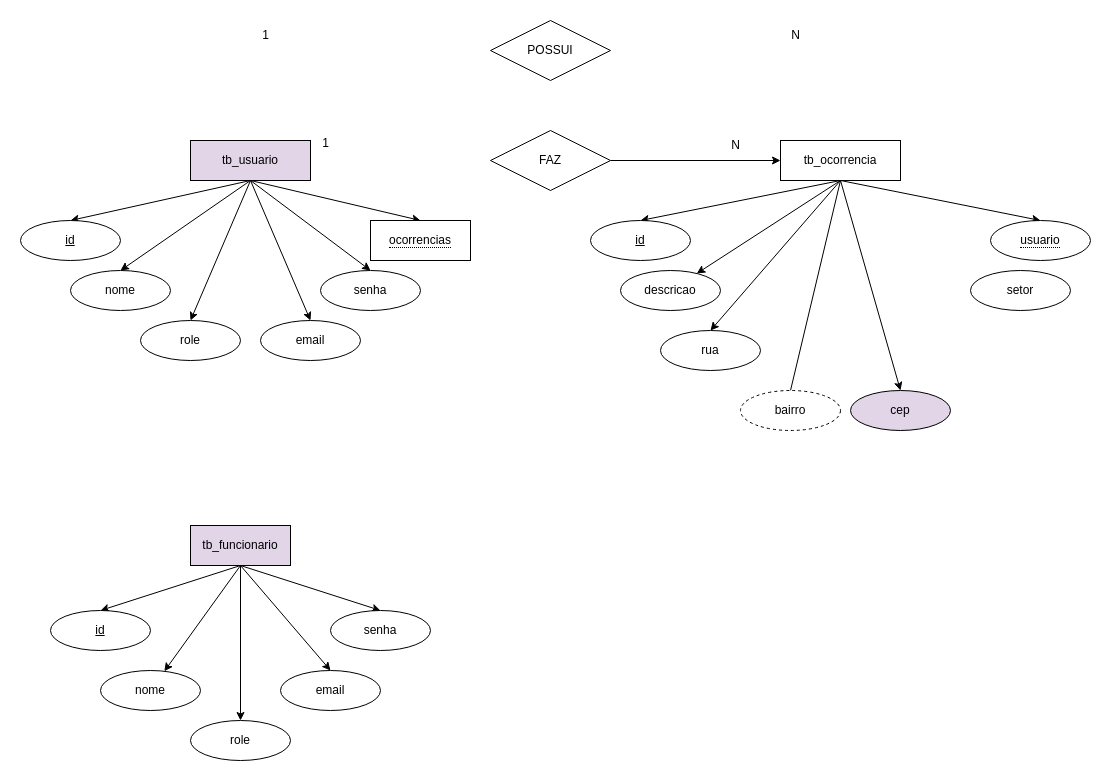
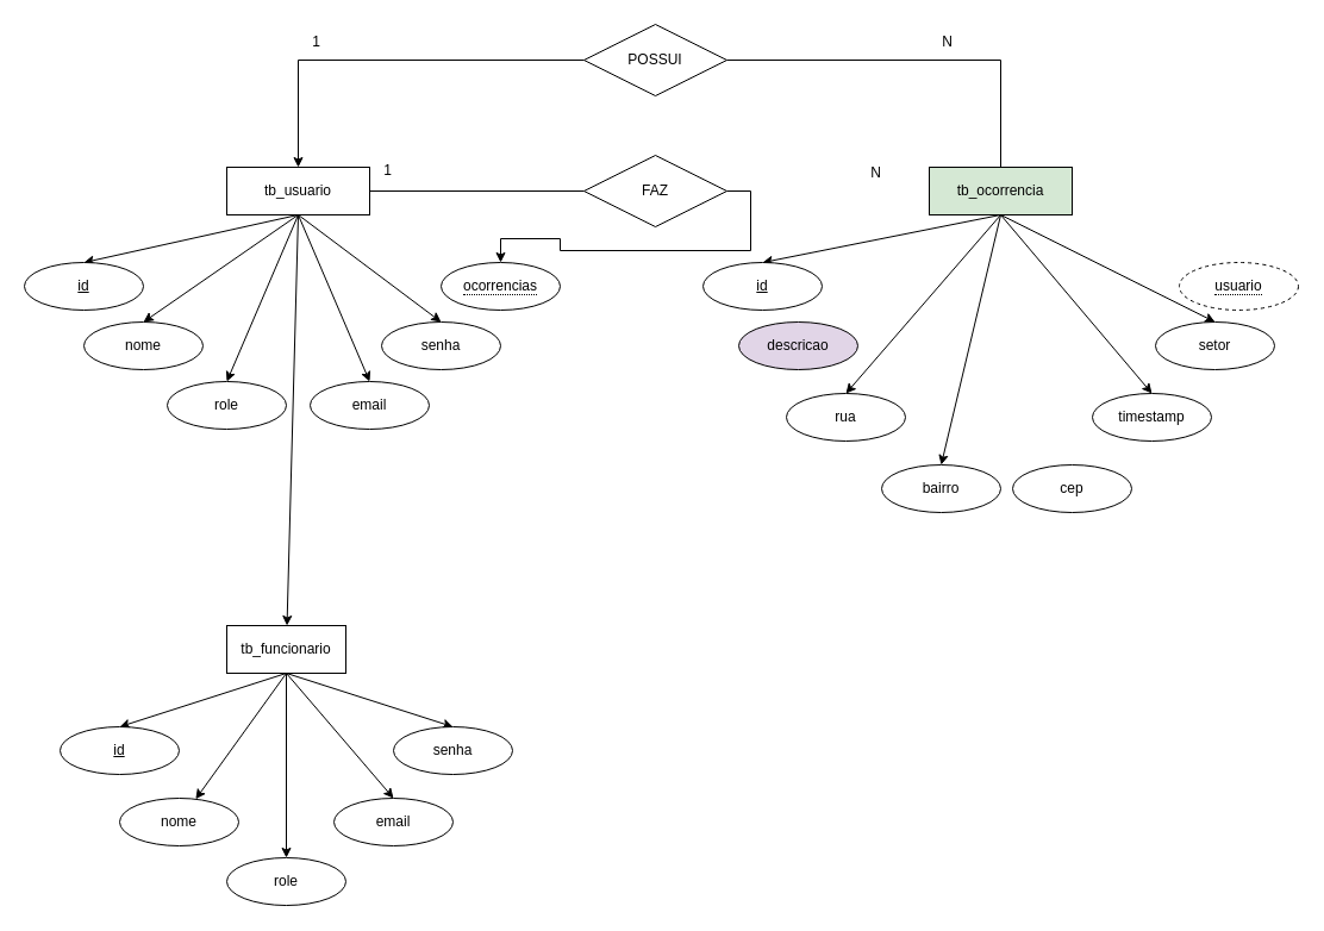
+ <mxCell id="29" style="edgeStyle=orthogonalEdgeStyle;rounded=0;orthogonalLoop=1;jettySize=auto;html=1;exitX=0;exitY=0.5;exitDx=0;exitDy=0;entryX=0.5;entryY=0;entryDx=0;entryDy=0;" edge="1" parent="1" source="30" target="9"><mxGeometry relative="1" as="geometry" /></mxCell>
+ <mxCell id="16" style="edgeStyle=orthogonalEdgeStyle;rounded=0;orthogonalLoop=1;jettySize=auto;html=1;exitX=0.5;exitY=0;exitDx=0;exitDy=0;entryX=1;entryY=0.5;entryDx=0;entryDy=0;endArrow=none;endFill=0;" edge="1" parent="1" source="24" target="30"><mxGeometry relative="1" as="geometry" /></mxCell>
- <mxCell id="9" value="tb_usuario" style="whiteSpace=wrap;html=1;align=center;fillColor=#e1d5e7;" vertex="1" parent="1"><mxGeometry x="190" y="140" width="120" height="40" as="geometry" /></mxCell>
+ <mxCell id="9" value="tb_usuario" style="whiteSpace=wrap;html=1;align=center;" vertex="1" parent="1"><mxGeometry x="190" y="140" width="120" height="40" as="geometry" /></mxCell>
+ <mxCell id="8" style="edgeStyle=orthogonalEdgeStyle;rounded=0;orthogonalLoop=1;jettySize=auto;html=1;exitX=1;exitY=0.5;exitDx=0;exitDy=0;entryX=0;entryY=0.5;entryDx=0;entryDy=0;endArrow=none;endFill=0;" edge="1" parent="1" source="9" target="26"><mxGeometry relative="1" as="geometry" /></mxCell>
- <mxCell id="25" style="edgeStyle=orthogonalEdgeStyle;rounded=0;orthogonalLoop=1;jettySize=auto;html=1;exitX=1;exitY=0.5;exitDx=0;exitDy=0;entryX=0;entryY=0.5;entryDx=0;entryDy=0;" edge="1" parent="1" source="26" target="24"><mxGeometry relative="1" as="geometry" /></mxCell>
+ <mxCell id="25" style="edgeStyle=orthogonalEdgeStyle;rounded=0;orthogonalLoop=1;jettySize=auto;html=1;exitX=1;exitY=0.5;exitDx=0;exitDy=0;" edge="1" parent="1" source="26" target="15"><mxGeometry relative="1" as="geometry" /></mxCell>
- <mxCell id="24" value="tb_ocorrencia" style="whiteSpace=wrap;html=1;align=center;" vertex="1" parent="1"><mxGeometry x="780" y="140" width="120" height="40" as="geometry" /></mxCell>
+ <mxCell id="24" value="tb_ocorrencia" style="whiteSpace=wrap;html=1;align=center;fillColor=#d5e8d4;" vertex="1" parent="1"><mxGeometry x="780" y="140" width="120" height="40" as="geometry" /></mxCell>
- <mxCell id="6" style="rounded=0;orthogonalLoop=1;jettySize=auto;html=1;exitX=0.5;exitY=1;exitDx=0;exitDy=0;entryX=0.5;entryY=0;entryDx=0;entryDy=0;" edge="1" parent="1" source="9" target="15"><mxGeometry relative="1" as="geometry" /></mxCell>
+ <mxCell id="6" style="rounded=0;orthogonalLoop=1;jettySize=auto;html=1;exitX=0.5;exitY=1;exitDx=0;exitDy=0;" edge="1" parent="1" source="9" target="46"><mxGeometry relative="1" as="geometry" /></mxCell>
- <mxCell id="23" style="rounded=0;orthogonalLoop=1;jettySize=auto;html=1;exitX=0.5;exitY=1;exitDx=0;exitDy=0;entryX=0.5;entryY=0;entryDx=0;entryDy=0;endArrow=classic;endFill=1;" edge="1" parent="1" source="24" target="35"><mxGeometry relative="1" as="geometry" /></mxCell>
- <mxCell id="21" style="rounded=0;orthogonalLoop=1;jettySize=auto;html=1;exitX=0.5;exitY=1;exitDx=0;exitDy=0;endArrow=classic;endFill=1;" edge="1" parent="1" source="24" target="34"><mxGeometry relative="1" as="geometry" /></mxCell>
+ <mxCell id="21" style="rounded=0;orthogonalLoop=1;jettySize=auto;html=1;exitX=0.5;exitY=1;exitDx=0;exitDy=0;entryX=0.5;entryY=0;entryDx=0;entryDy=0;endArrow=classic;endFill=1;" edge="1" parent="1" source="24" target="40"><mxGeometry relative="1" as="geometry" /></mxCell>
- <mxCell id="15" value="&lt;span style=&quot;border-bottom: 1px dotted&quot;&gt;ocorrencias&lt;/span&gt;" style="whiteSpace=wrap;html=1;align=center;rounded=0;" vertex="1" parent="1"><mxGeometry x="370" y="220" width="100" height="40" as="geometry" /></mxCell>
+ <mxCell id="15" value="&lt;span style=&quot;border-bottom: 1px dotted&quot;&gt;ocorrencias&lt;/span&gt;" style="ellipse;whiteSpace=wrap;html=1;align=center;" vertex="1" parent="1"><mxGeometry x="370" y="220" width="100" height="40" as="geometry" /></mxCell>
- <mxCell id="35" value="&lt;span style=&quot;border-bottom: 1px dotted&quot;&gt;usuario&lt;/span&gt;" style="ellipse;whiteSpace=wrap;html=1;align=center;" vertex="1" parent="1"><mxGeometry x="990" y="220" width="100" height="40" as="geometry" /></mxCell>
+ <mxCell id="35" value="&lt;span style=&quot;border-bottom: 1px dotted&quot;&gt;usuario&lt;/span&gt;" style="ellipse;whiteSpace=wrap;html=1;align=center;dashed=1;" vertex="1" parent="1"><mxGeometry x="990" y="220" width="100" height="40" as="geometry" /></mxCell>
+ <mxCell id="22" style="rounded=0;orthogonalLoop=1;jettySize=auto;html=1;exitX=0.5;exitY=1;exitDx=0;exitDy=0;entryX=0.5;entryY=0;entryDx=0;entryDy=0;endArrow=classic;endFill=1;" edge="1" parent="1" source="24" target="38"><mxGeometry relative="1" as="geometry" /></mxCell>
- <mxCell id="20" style="rounded=0;orthogonalLoop=1;jettySize=auto;html=1;exitX=0.5;exitY=1;exitDx=0;exitDy=0;entryX=0.5;entryY=0;entryDx=0;entryDy=0;endArrow=classic;endFill=1;" edge="1" parent="1" source="24" target="39"><mxGeometry relative="1" as="geometry" /></mxCell>
- <mxCell id="34" value="descricao" style="ellipse;whiteSpace=wrap;html=1;align=center;" vertex="1" parent="1"><mxGeometry x="620" y="270" width="100" height="40" as="geometry" /></mxCell>
+ <mxCell id="34" value="descricao" style="ellipse;whiteSpace=wrap;html=1;align=center;fillColor=#e1d5e7;" vertex="1" parent="1"><mxGeometry x="620" y="270" width="100" height="40" as="geometry" /></mxCell>
+ <mxCell id="38" value="timestamp" style="ellipse;whiteSpace=wrap;html=1;align=center;" vertex="1" parent="1"><mxGeometry x="917" y="330" width="100" height="40" as="geometry" /></mxCell>
- <mxCell id="19" style="rounded=0;orthogonalLoop=1;jettySize=auto;html=1;exitX=0.5;exitY=1;exitDx=0;exitDy=0;entryX=0.5;entryY=0;entryDx=0;entryDy=0;endArrow=none;endFill=1;" edge="1" parent="1" source="24" target="37"><mxGeometry relative="1" as="geometry" /></mxCell>
+ <mxCell id="19" style="rounded=0;orthogonalLoop=1;jettySize=auto;html=1;exitX=0.5;exitY=1;exitDx=0;exitDy=0;entryX=0.5;entryY=0;entryDx=0;entryDy=0;endArrow=classic;endFill=1;" edge="1" parent="1" source="24" target="37"><mxGeometry relative="1" as="geometry" /></mxCell>
- <mxCell id="37" value="bairro" style="ellipse;whiteSpace=wrap;html=1;align=center;dashed=1;" vertex="1" parent="1"><mxGeometry x="740" y="390" width="100" height="40" as="geometry" /></mxCell>
+ <mxCell id="37" value="bairro" style="ellipse;whiteSpace=wrap;html=1;align=center;" vertex="1" parent="1"><mxGeometry x="740" y="390" width="100" height="40" as="geometry" /></mxCell>
- <mxCell id="39" value="cep" style="ellipse;whiteSpace=wrap;html=1;align=center;fillColor=#e1d5e7;" vertex="1" parent="1"><mxGeometry x="850" y="390" width="100" height="40" as="geometry" /></mxCell>
+ <mxCell id="39" value="cep" style="ellipse;whiteSpace=wrap;html=1;align=center;" vertex="1" parent="1"><mxGeometry x="850" y="390" width="100" height="40" as="geometry" /></mxCell>
- <mxCell id="46" value="tb_funcionario" style="whiteSpace=wrap;html=1;align=center;fillColor=#e1d5e7;" vertex="1" parent="1"><mxGeometry x="190" y="525" width="100" height="40" as="geometry" /></mxCell>
+ <mxCell id="46" value="tb_funcionario" style="whiteSpace=wrap;html=1;align=center;" vertex="1" parent="1"><mxGeometry x="190" y="525" width="100" height="40" as="geometry" /></mxCell>
